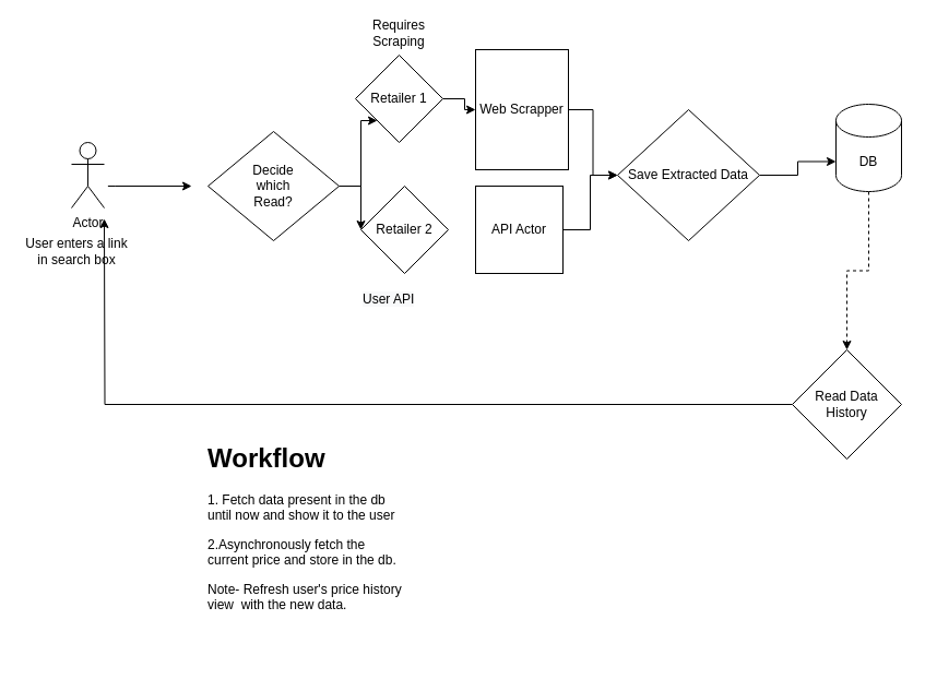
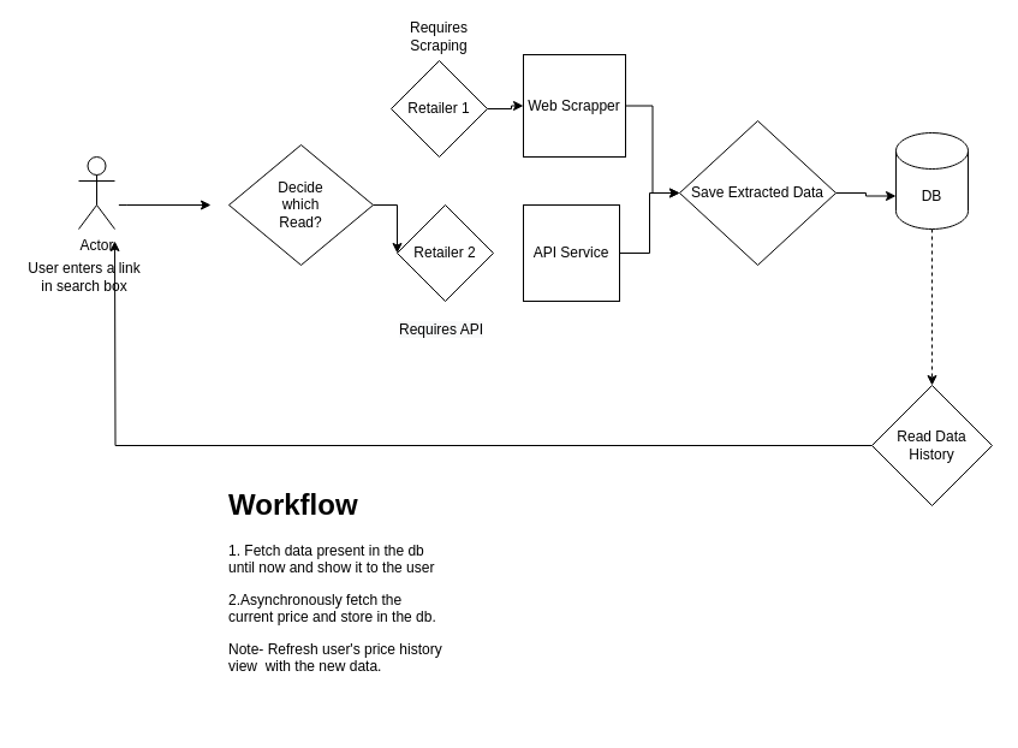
- <mxCell id="13" value="Web Scrapper" style="whiteSpace=wrap;html=1;aspect=fixed;" vertex="1" parent="1"><mxGeometry x="435" y="45" width="85" height="110" as="geometry" /></mxCell>
+ <mxCell id="13" value="Web Scrapper" style="whiteSpace=wrap;html=1;aspect=fixed;" vertex="1" parent="1"><mxGeometry x="435" y="45" width="85" height="85" as="geometry" /></mxCell>
- <mxCell id="5" style="edgeStyle=orthogonalEdgeStyle;rounded=0;orthogonalLoop=1;jettySize=auto;html=1;entryX=0;entryY=1;entryDx=0;entryDy=0;" edge="1" parent="1" source="6" target="8"><mxGeometry relative="1" as="geometry" /></mxCell>
- <mxCell id="19" value="DB" style="shape=cylinder3;whiteSpace=wrap;html=1;boundedLbl=1;backgroundOutline=1;size=15;" vertex="1" parent="1"><mxGeometry x="765" y="95" width="60" height="80" as="geometry" /></mxCell>
+ <mxCell id="19" value="DB" style="shape=cylinder3;whiteSpace=wrap;html=1;boundedLbl=1;backgroundOutline=1;size=15;" vertex="1" parent="1"><mxGeometry x="745" y="110" width="60" height="80" as="geometry" /></mxCell>
- <mxCell id="15" value="API Actor" style="whiteSpace=wrap;html=1;aspect=fixed;" vertex="1" parent="1"><mxGeometry x="435" y="170" width="80" height="80" as="geometry" /></mxCell>
+ <mxCell id="15" value="API Service" style="whiteSpace=wrap;html=1;aspect=fixed;" vertex="1" parent="1"><mxGeometry x="435" y="170" width="80" height="80" as="geometry" /></mxCell>
- <mxCell id="11" value="&lt;span style=&quot;color: rgb(0 , 0 , 0) ; font-family: &amp;#34;helvetica&amp;#34; ; font-size: 12px ; font-style: normal ; font-weight: 400 ; letter-spacing: normal ; text-align: center ; text-indent: 0px ; text-transform: none ; word-spacing: 0px ; background-color: rgb(248 , 249 , 250) ; display: inline ; float: none&quot;&gt;User API&lt;/span&gt;" style="text;whiteSpace=wrap;html=1;" vertex="1" parent="1"><mxGeometry x="330" y="260" width="90" height="30" as="geometry" /></mxCell>
+ <mxCell id="11" value="&lt;span style=&quot;color: rgb(0 , 0 , 0) ; font-family: &amp;#34;helvetica&amp;#34; ; font-size: 12px ; font-style: normal ; font-weight: 400 ; letter-spacing: normal ; text-align: center ; text-indent: 0px ; text-transform: none ; word-spacing: 0px ; background-color: rgb(248 , 249 , 250) ; display: inline ; float: none&quot;&gt;Requires API&lt;/span&gt;" style="text;whiteSpace=wrap;html=1;" vertex="1" parent="1"><mxGeometry x="330" y="260" width="90" height="30" as="geometry" /></mxCell>
